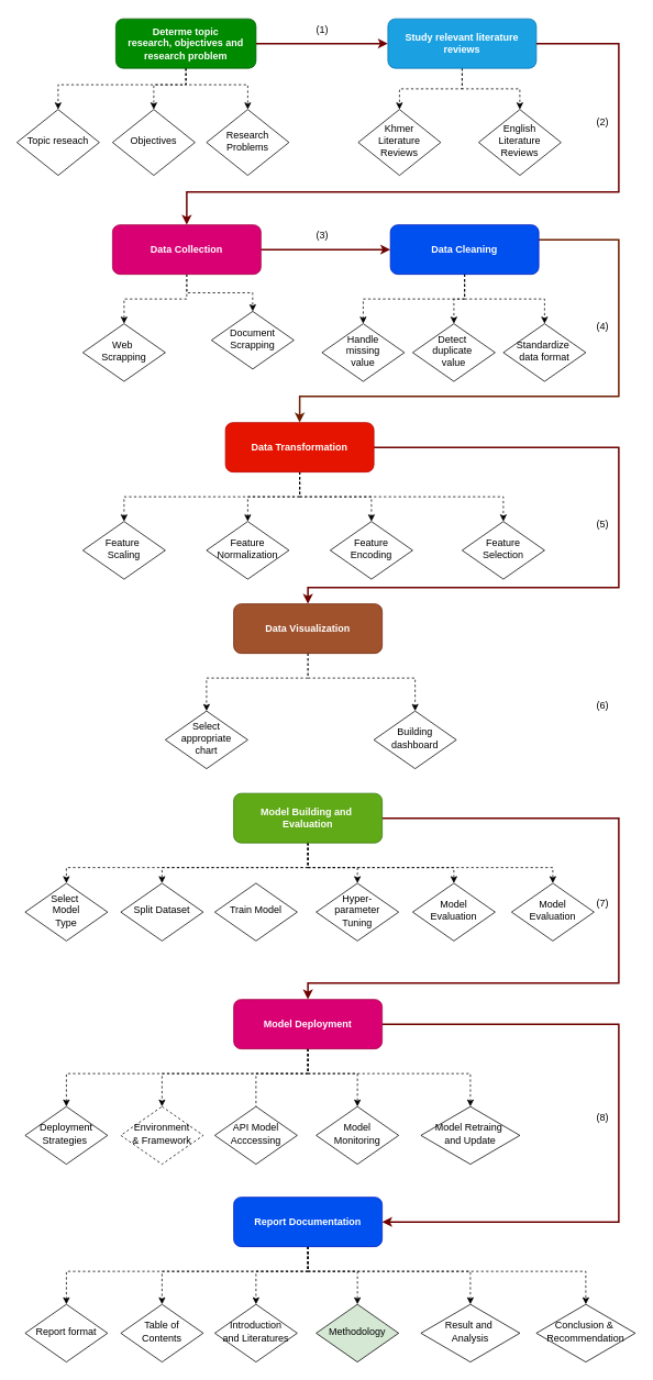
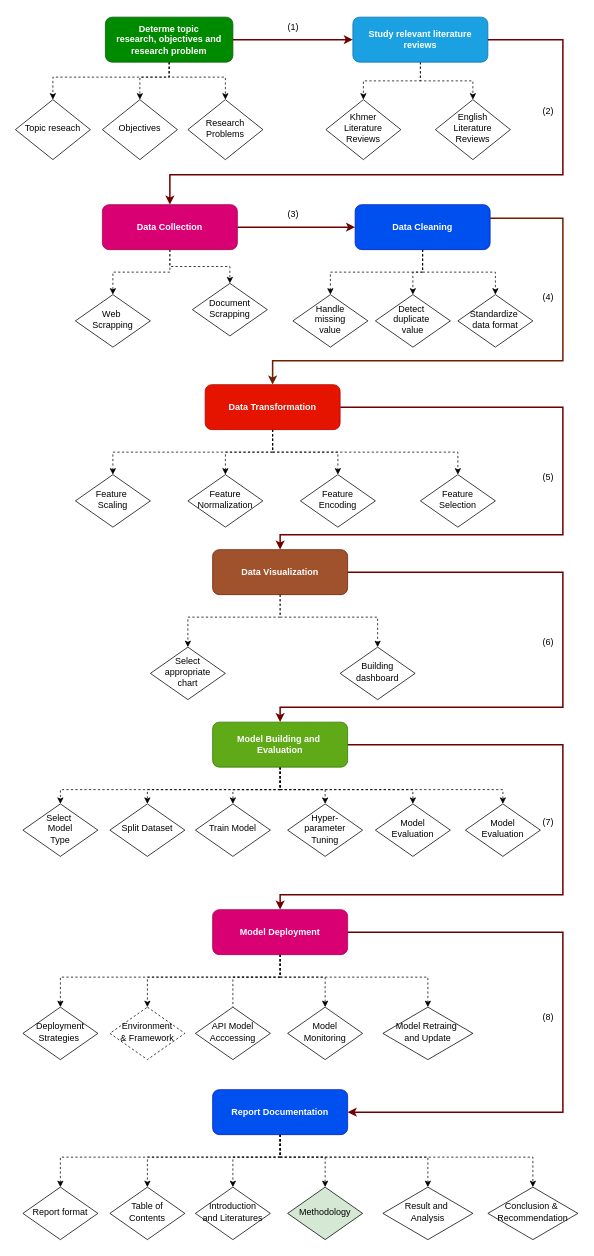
+ <mxCell id="59" style="edgeStyle=orthogonalEdgeStyle;rounded=0;orthogonalLoop=1;jettySize=auto;html=1;entryX=0.5;entryY=0;entryDx=0;entryDy=0;strokeWidth=2;fillColor=#a20025;strokeColor=#6F0000;" edge="1" parent="1" source="60" target="50"><mxGeometry relative="1" as="geometry"><Array as="points"><mxPoint x="750" y="762" /><mxPoint x="750" y="942" /><mxPoint x="373" y="942" /></Array></mxGeometry></mxCell>
+ <mxCell id="45" style="edgeStyle=orthogonalEdgeStyle;rounded=0;orthogonalLoop=1;jettySize=auto;html=1;entryX=0.5;entryY=0;entryDx=0;entryDy=0;dashed=1;" edge="1" parent="1" source="50" target="53"><mxGeometry relative="1" as="geometry"><Array as="points"><mxPoint x="373" y="1052" /><mxPoint x="310" y="1052" /></Array></mxGeometry></mxCell>
